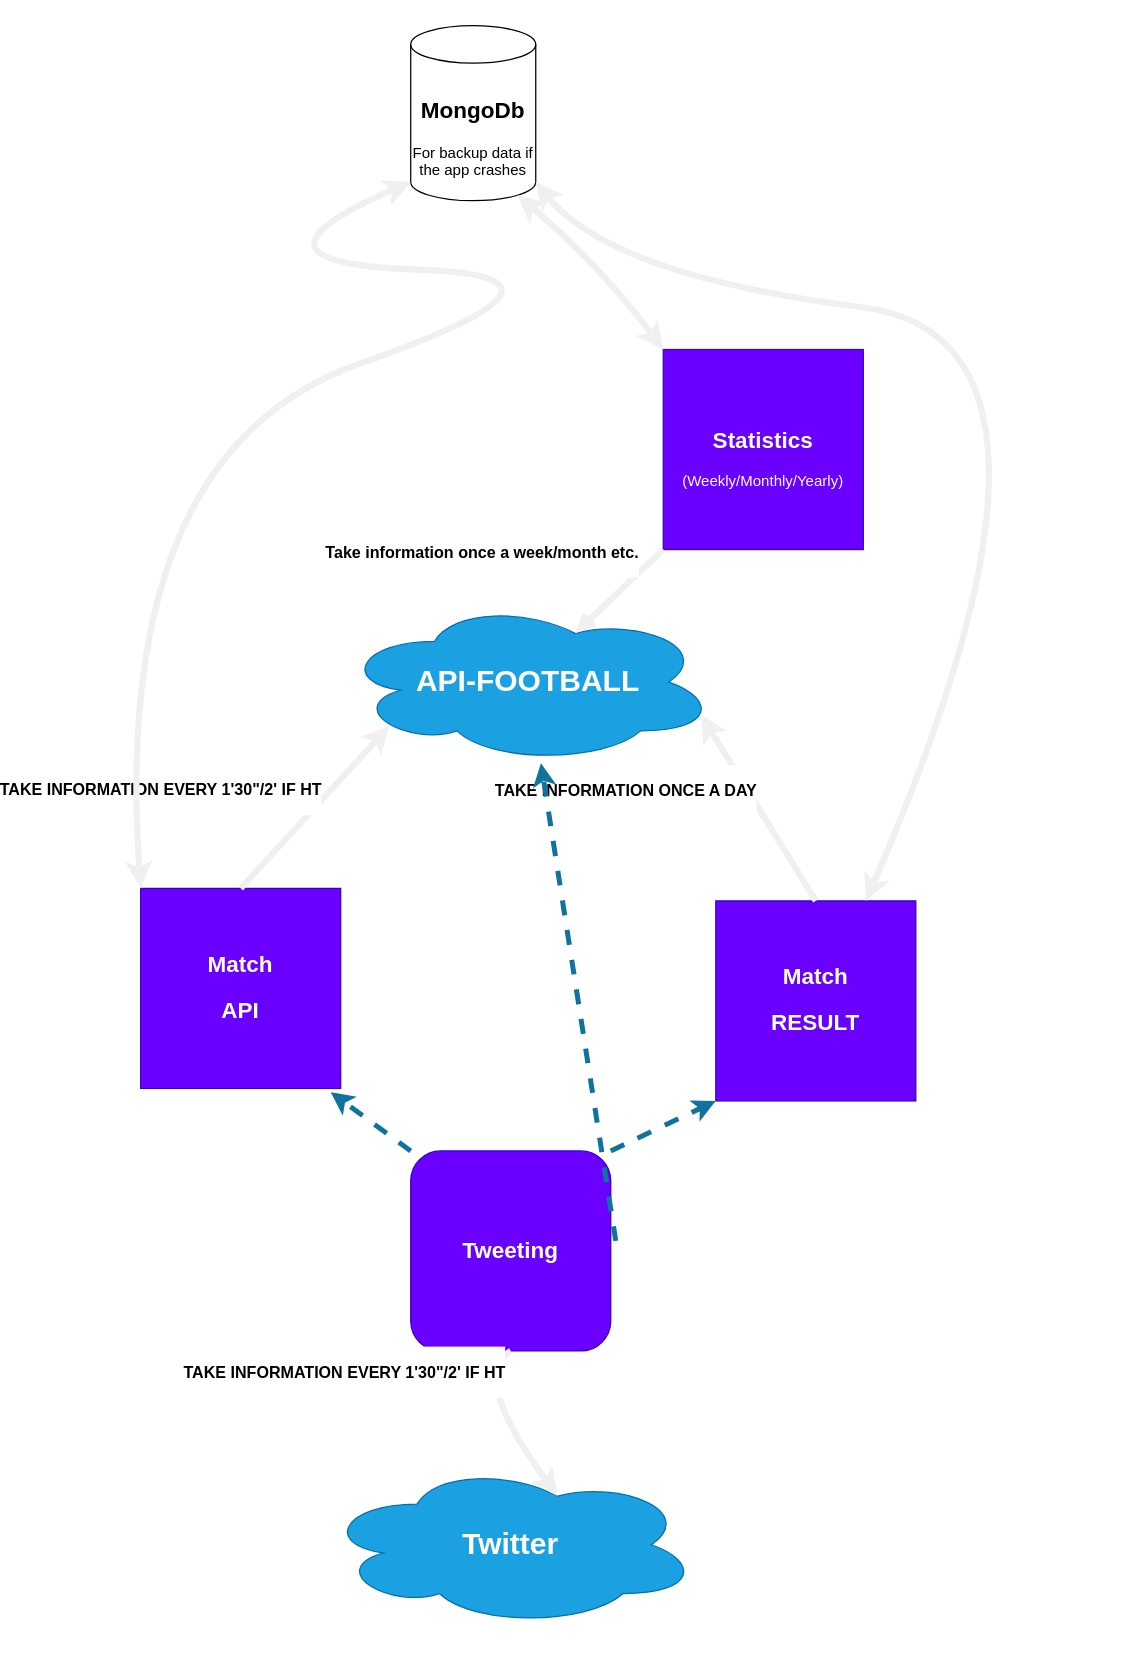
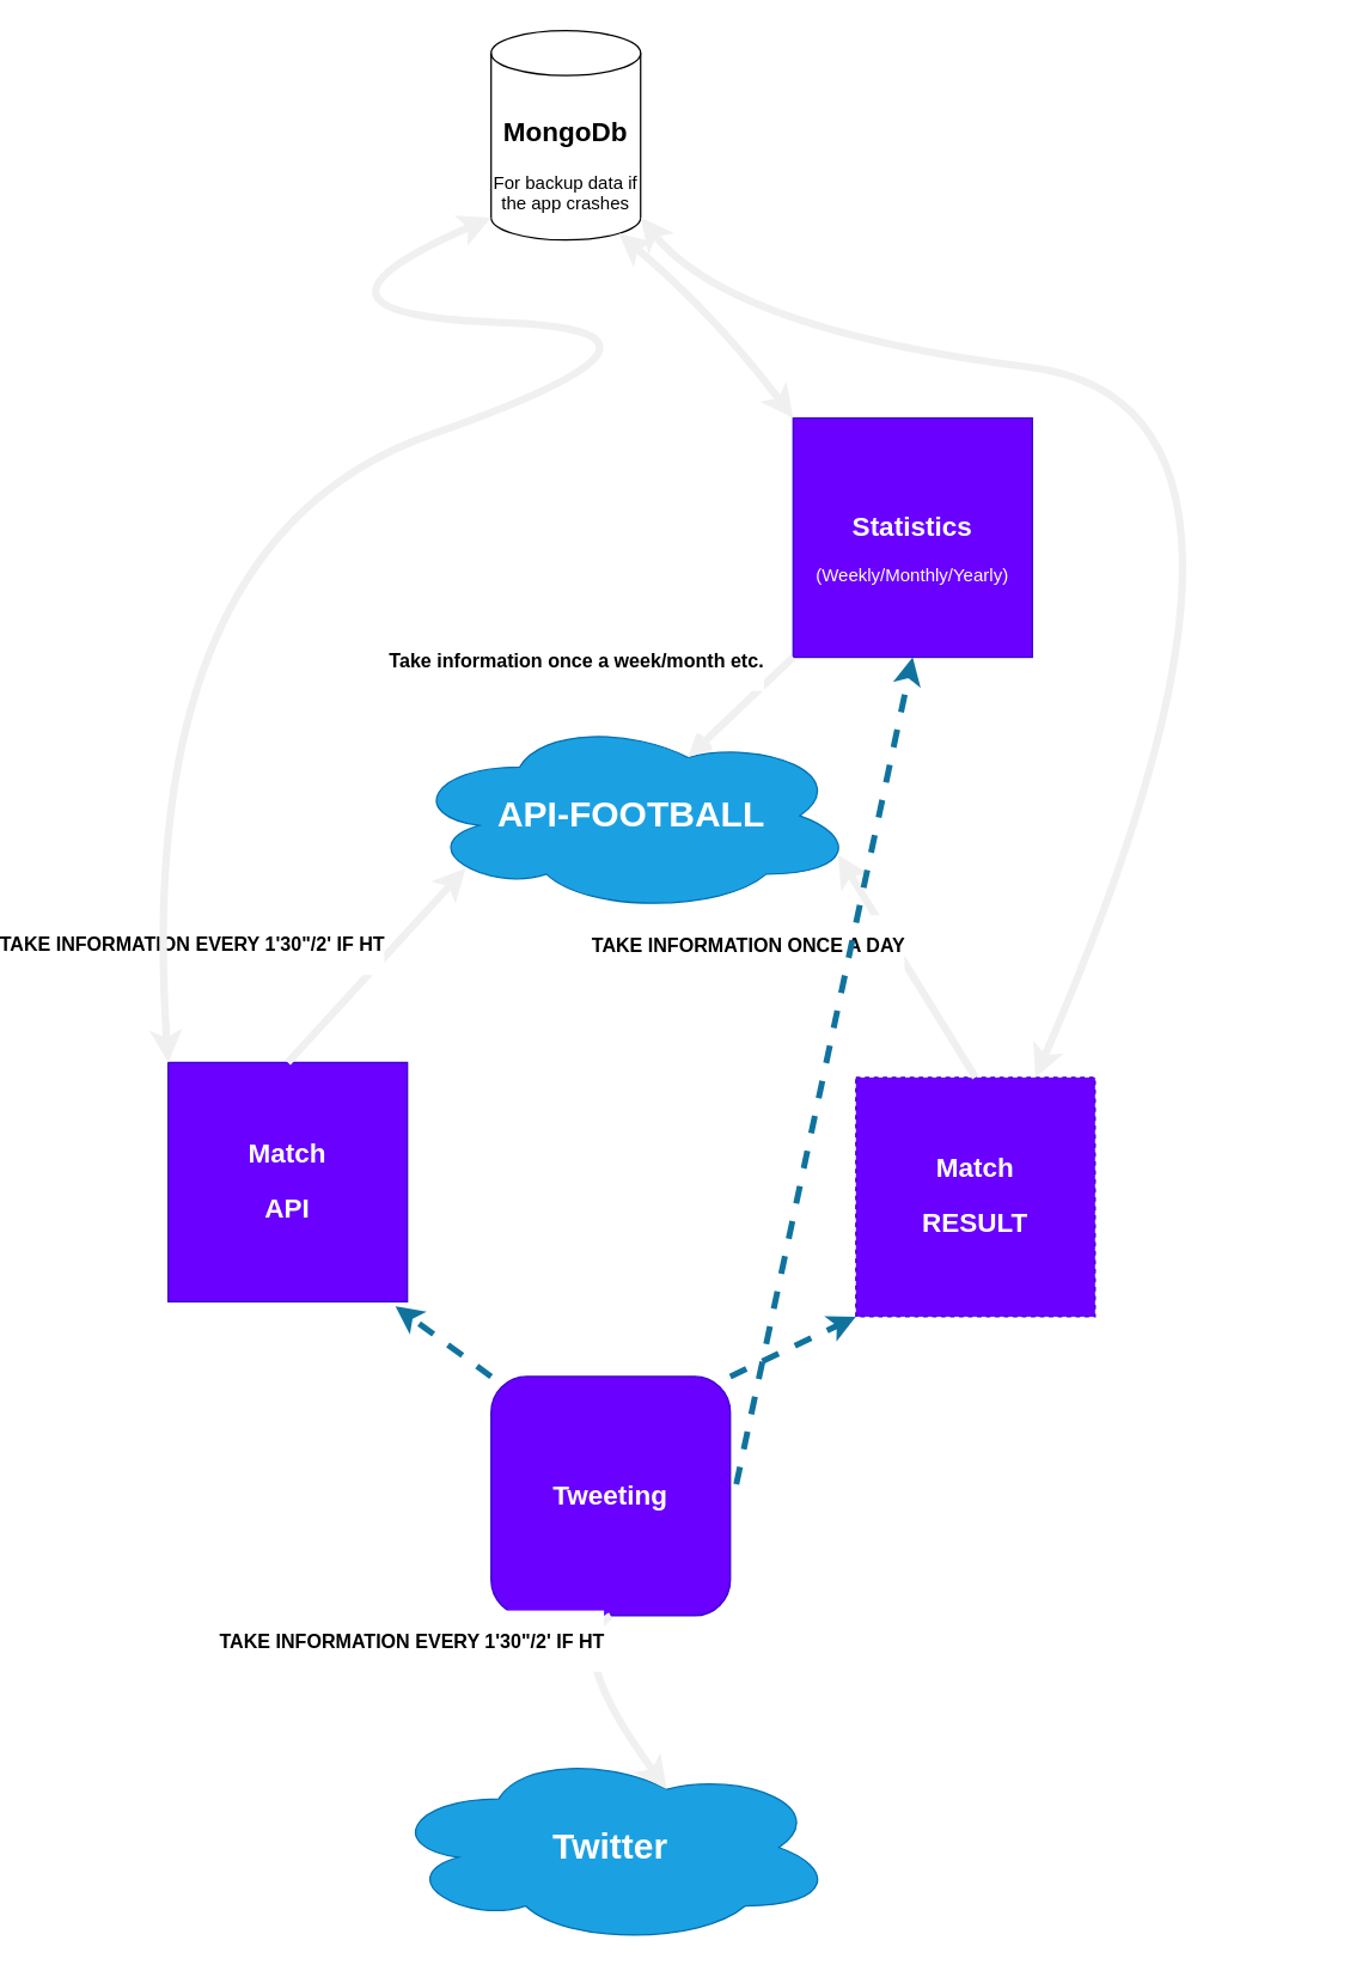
- <mxCell id="22" value="" style="endArrow=classic;html=1;shadow=0;sketch=0;strokeColor=#10739e;strokeWidth=4;curved=1;exitX=1.025;exitY=0.45;exitDx=0;exitDy=0;dashed=1;exitPerimeter=0;fillColor=#b1ddf0;" edge="1" parent="1" source="16" target="2"><mxGeometry width="50" height="50" relative="1" as="geometry"><mxPoint x="434" y="991.96" as="sourcePoint" /><mxPoint x="370" y="945" as="targetPoint" /></mxGeometry></mxCell>
+ <mxCell id="22" value="" style="endArrow=classic;html=1;shadow=0;sketch=0;strokeColor=#10739e;strokeWidth=4;curved=1;entryX=0.5;entryY=1;entryDx=0;entryDy=0;exitX=1.025;exitY=0.45;exitDx=0;exitDy=0;dashed=1;exitPerimeter=0;fillColor=#b1ddf0;" edge="1" parent="1" source="16" target="9"><mxGeometry width="50" height="50" relative="1" as="geometry"><mxPoint x="434" y="991.96" as="sourcePoint" /><mxPoint x="370" y="945" as="targetPoint" /></mxGeometry></mxCell>
- <mxCell id="6" value="&lt;h2&gt;Match&lt;/h2&gt;&lt;h2&gt;RESULT&lt;/h2&gt;" style="whiteSpace=wrap;html=1;aspect=fixed;fillColor=#6a00ff;fontColor=#ffffff;strokeColor=#3700CC;" vertex="1" parent="1"><mxGeometry x="504" y="720" width="160" height="160" as="geometry" /></mxCell>
+ <mxCell id="6" value="&lt;h2&gt;Match&lt;/h2&gt;&lt;h2&gt;RESULT&lt;/h2&gt;" style="whiteSpace=wrap;html=1;aspect=fixed;fillColor=#6a00ff;fontColor=#ffffff;strokeColor=#3700CC;dashed=1;" vertex="1" parent="1"><mxGeometry x="504" y="720" width="160" height="160" as="geometry" /></mxCell>
